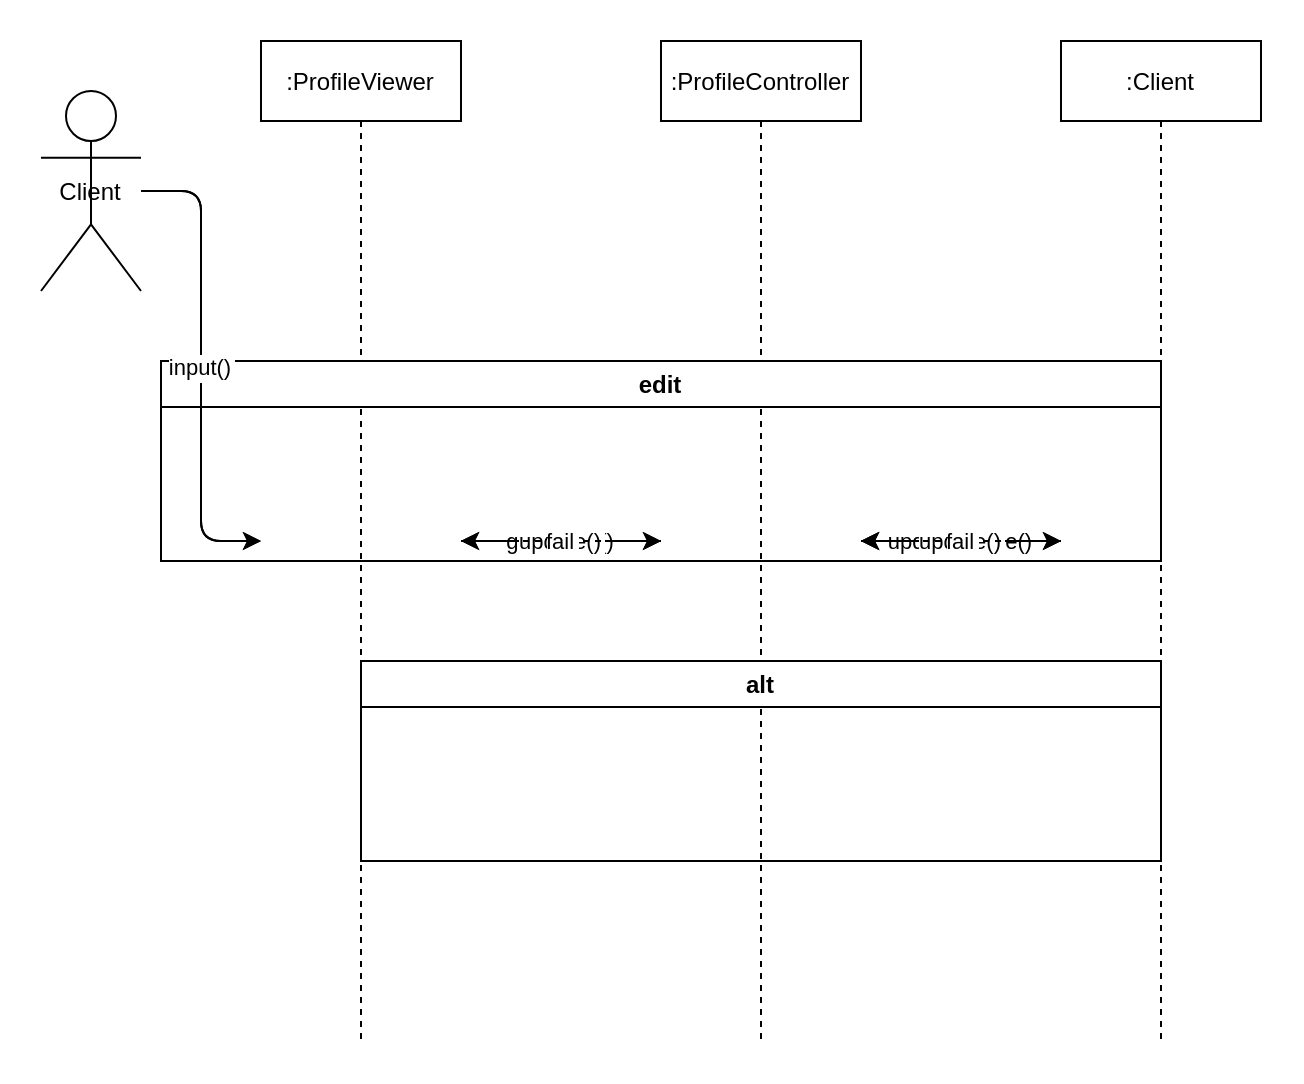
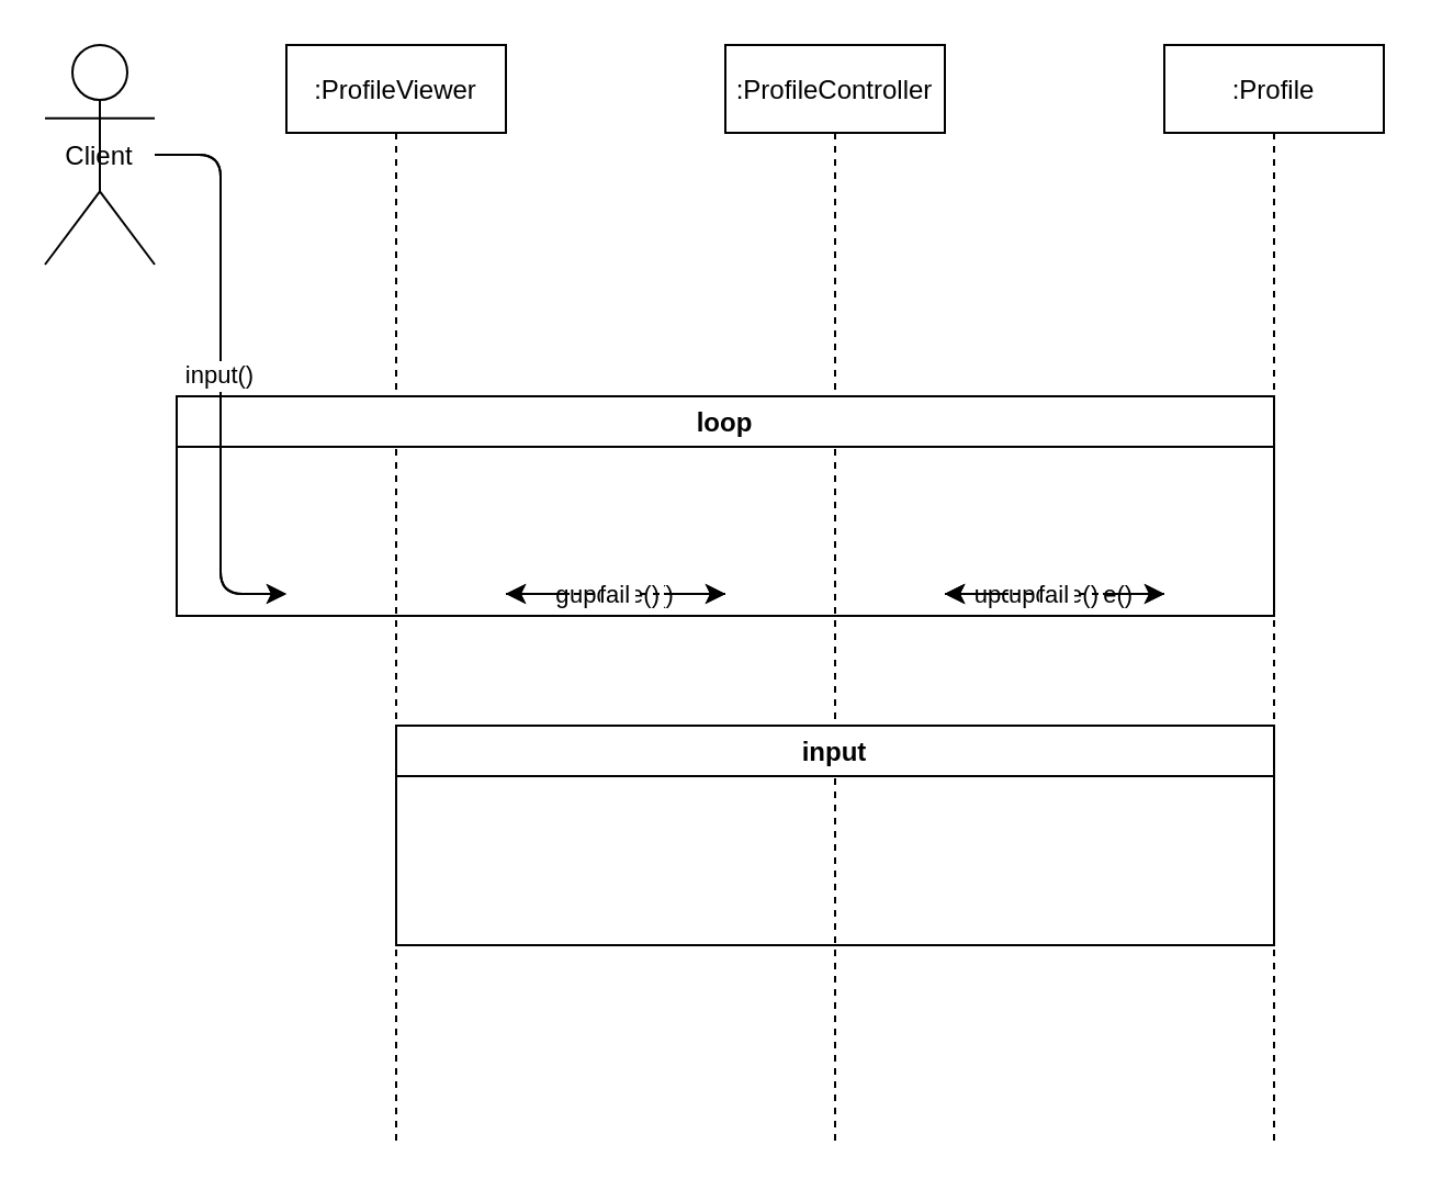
- <mxCell id="5" value=":Client" style="shape=umlLifeline;" vertex="1" parent="1"><mxGeometry x="530" y="20" width="100" height="500" as="geometry" /></mxCell>
+ <mxCell id="5" value=":Profile" style="shape=umlLifeline;" vertex="1" parent="1"><mxGeometry x="530" y="20" width="100" height="500" as="geometry" /></mxCell>
- <mxCell id="2" value="Client" style="shape=umlActor;" vertex="1" parent="1"><mxGeometry x="20" y="45" width="50" height="100" as="geometry" /></mxCell>
+ <mxCell id="2" value="Client" style="shape=umlActor;" vertex="1" parent="1"><mxGeometry x="20" y="20" width="50" height="100" as="geometry" /></mxCell>
- <mxCell id="11" value="edit" style="swimlane;" vertex="1" parent="1"><mxGeometry x="80" y="180" width="500" height="100" as="geometry" /></mxCell>
+ <mxCell id="11" value="loop" style="swimlane;" vertex="1" parent="1"><mxGeometry x="80" y="180" width="500" height="100" as="geometry" /></mxCell>
- <mxCell id="16" value="alt" style="swimlane;" vertex="1" parent="1"><mxGeometry x="180" y="330" width="400" height="100" as="geometry" /></mxCell>
+ <mxCell id="16" value="input" style="swimlane;" vertex="1" parent="1"><mxGeometry x="180" y="330" width="400" height="100" as="geometry" /></mxCell>
